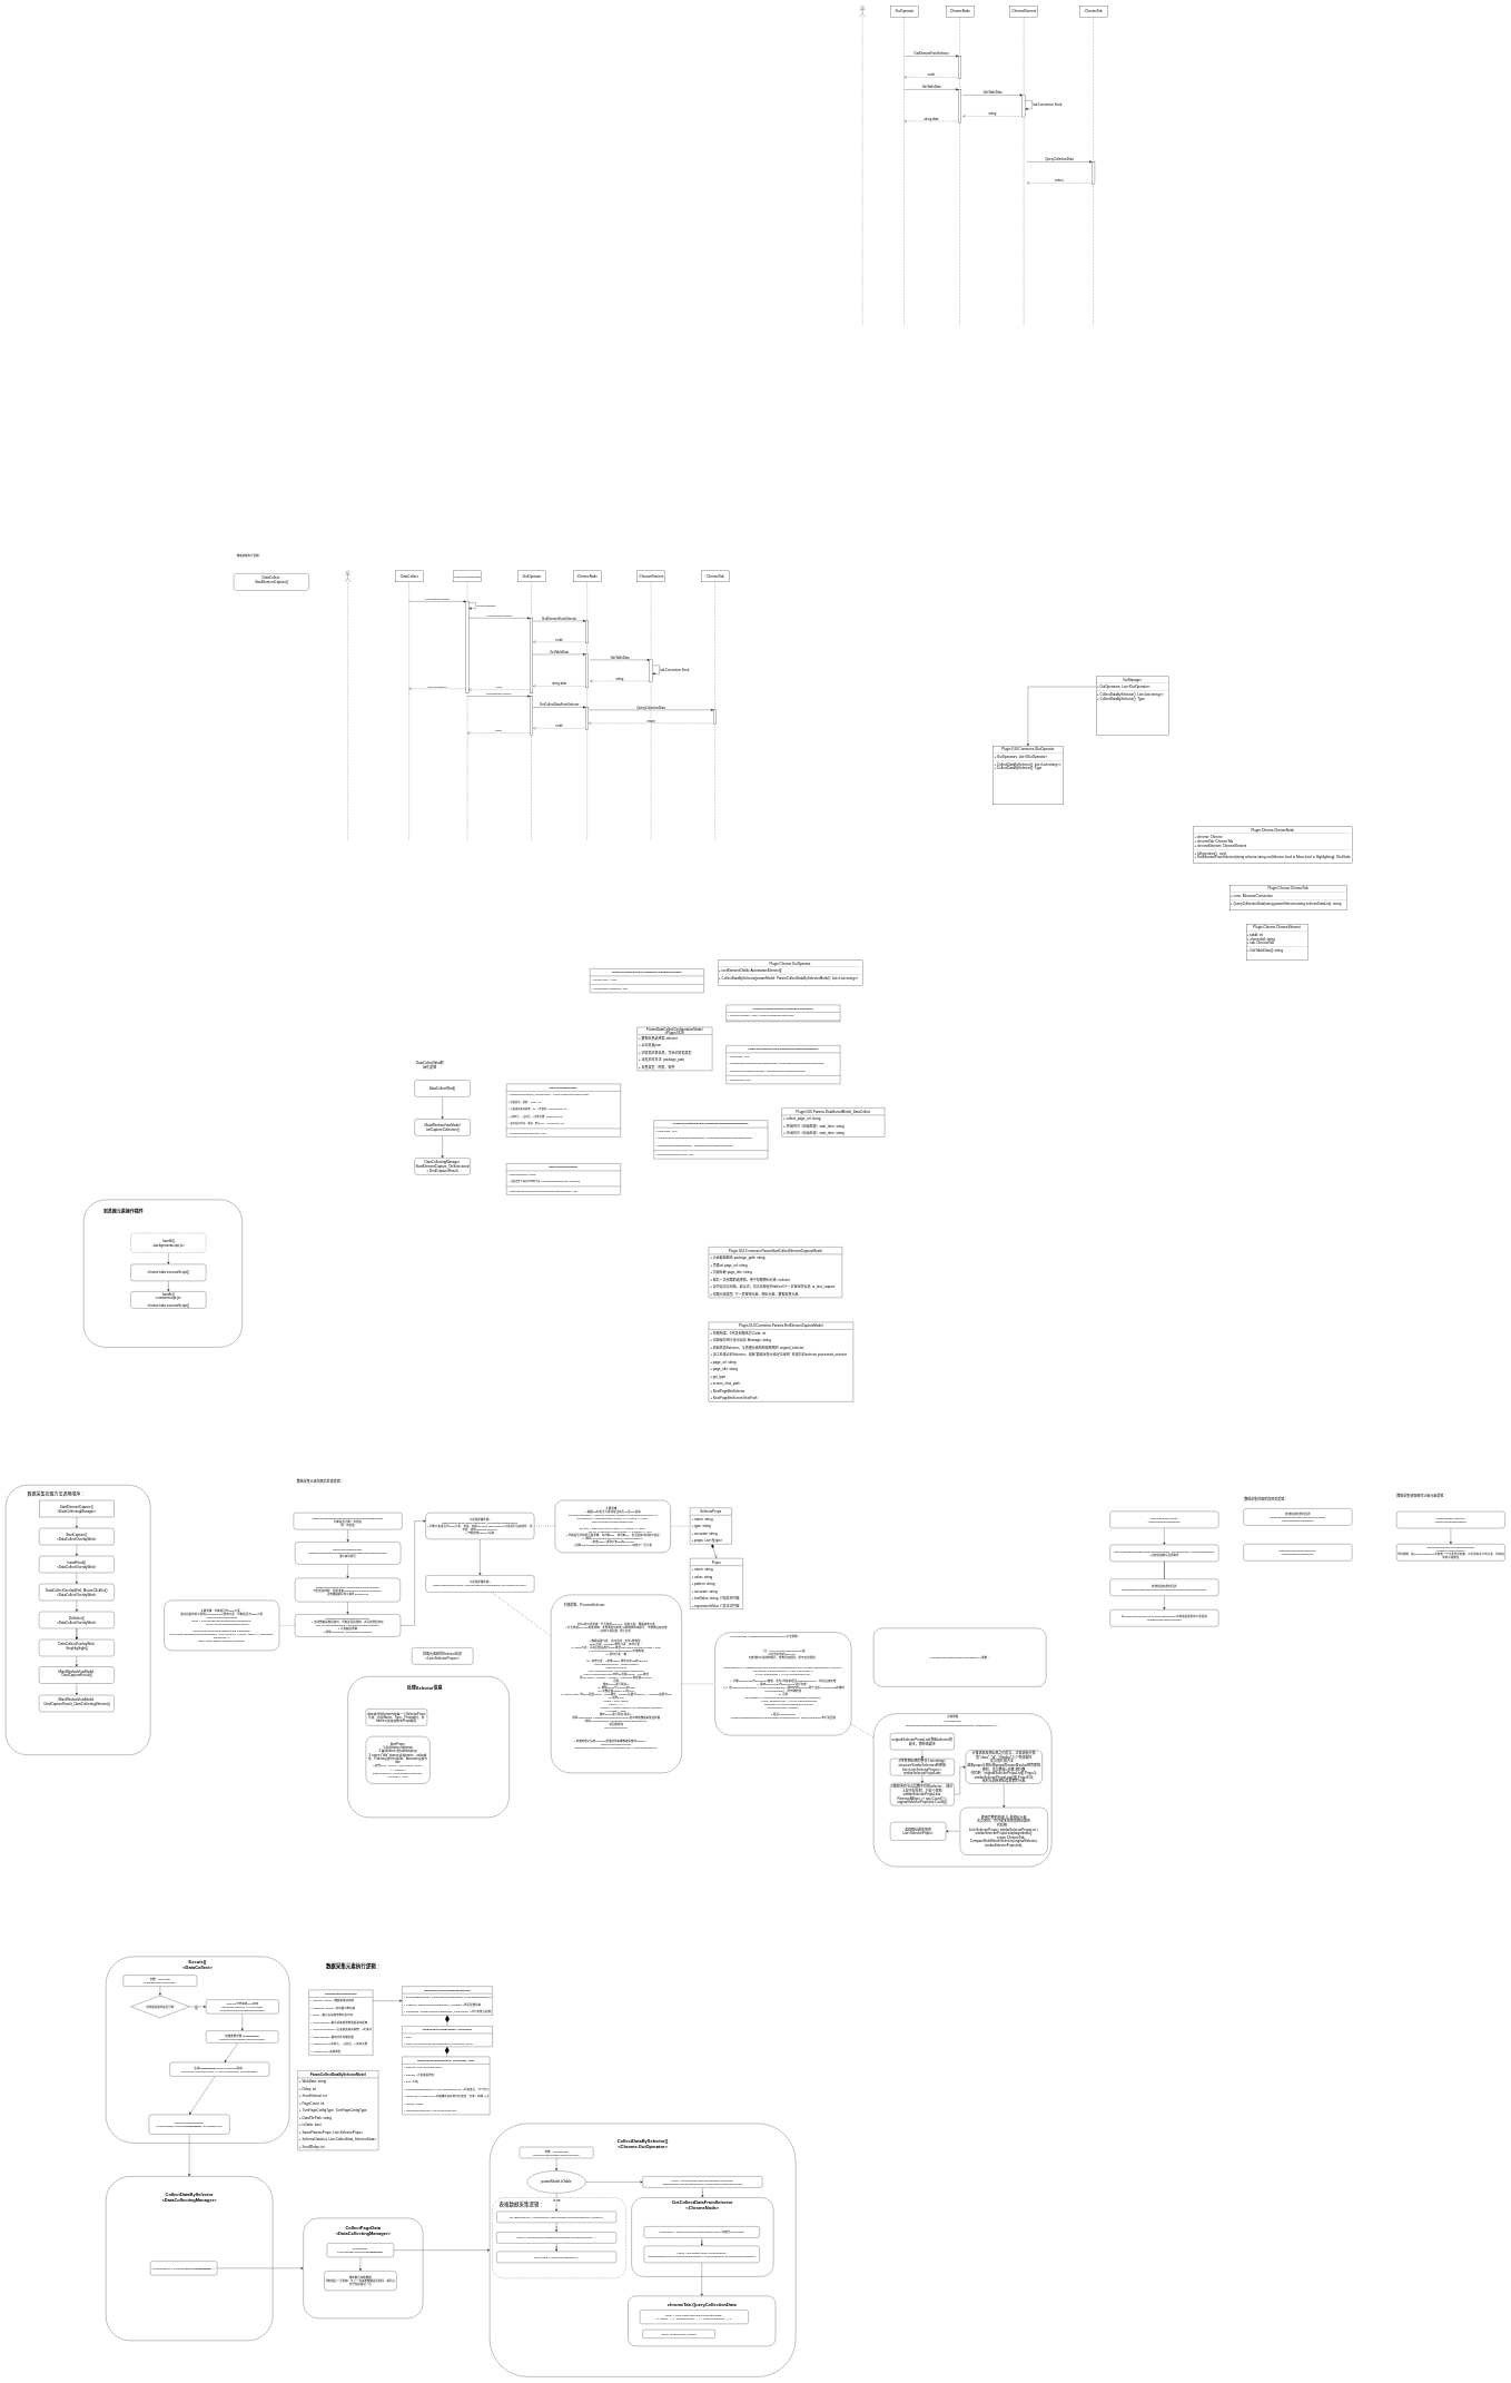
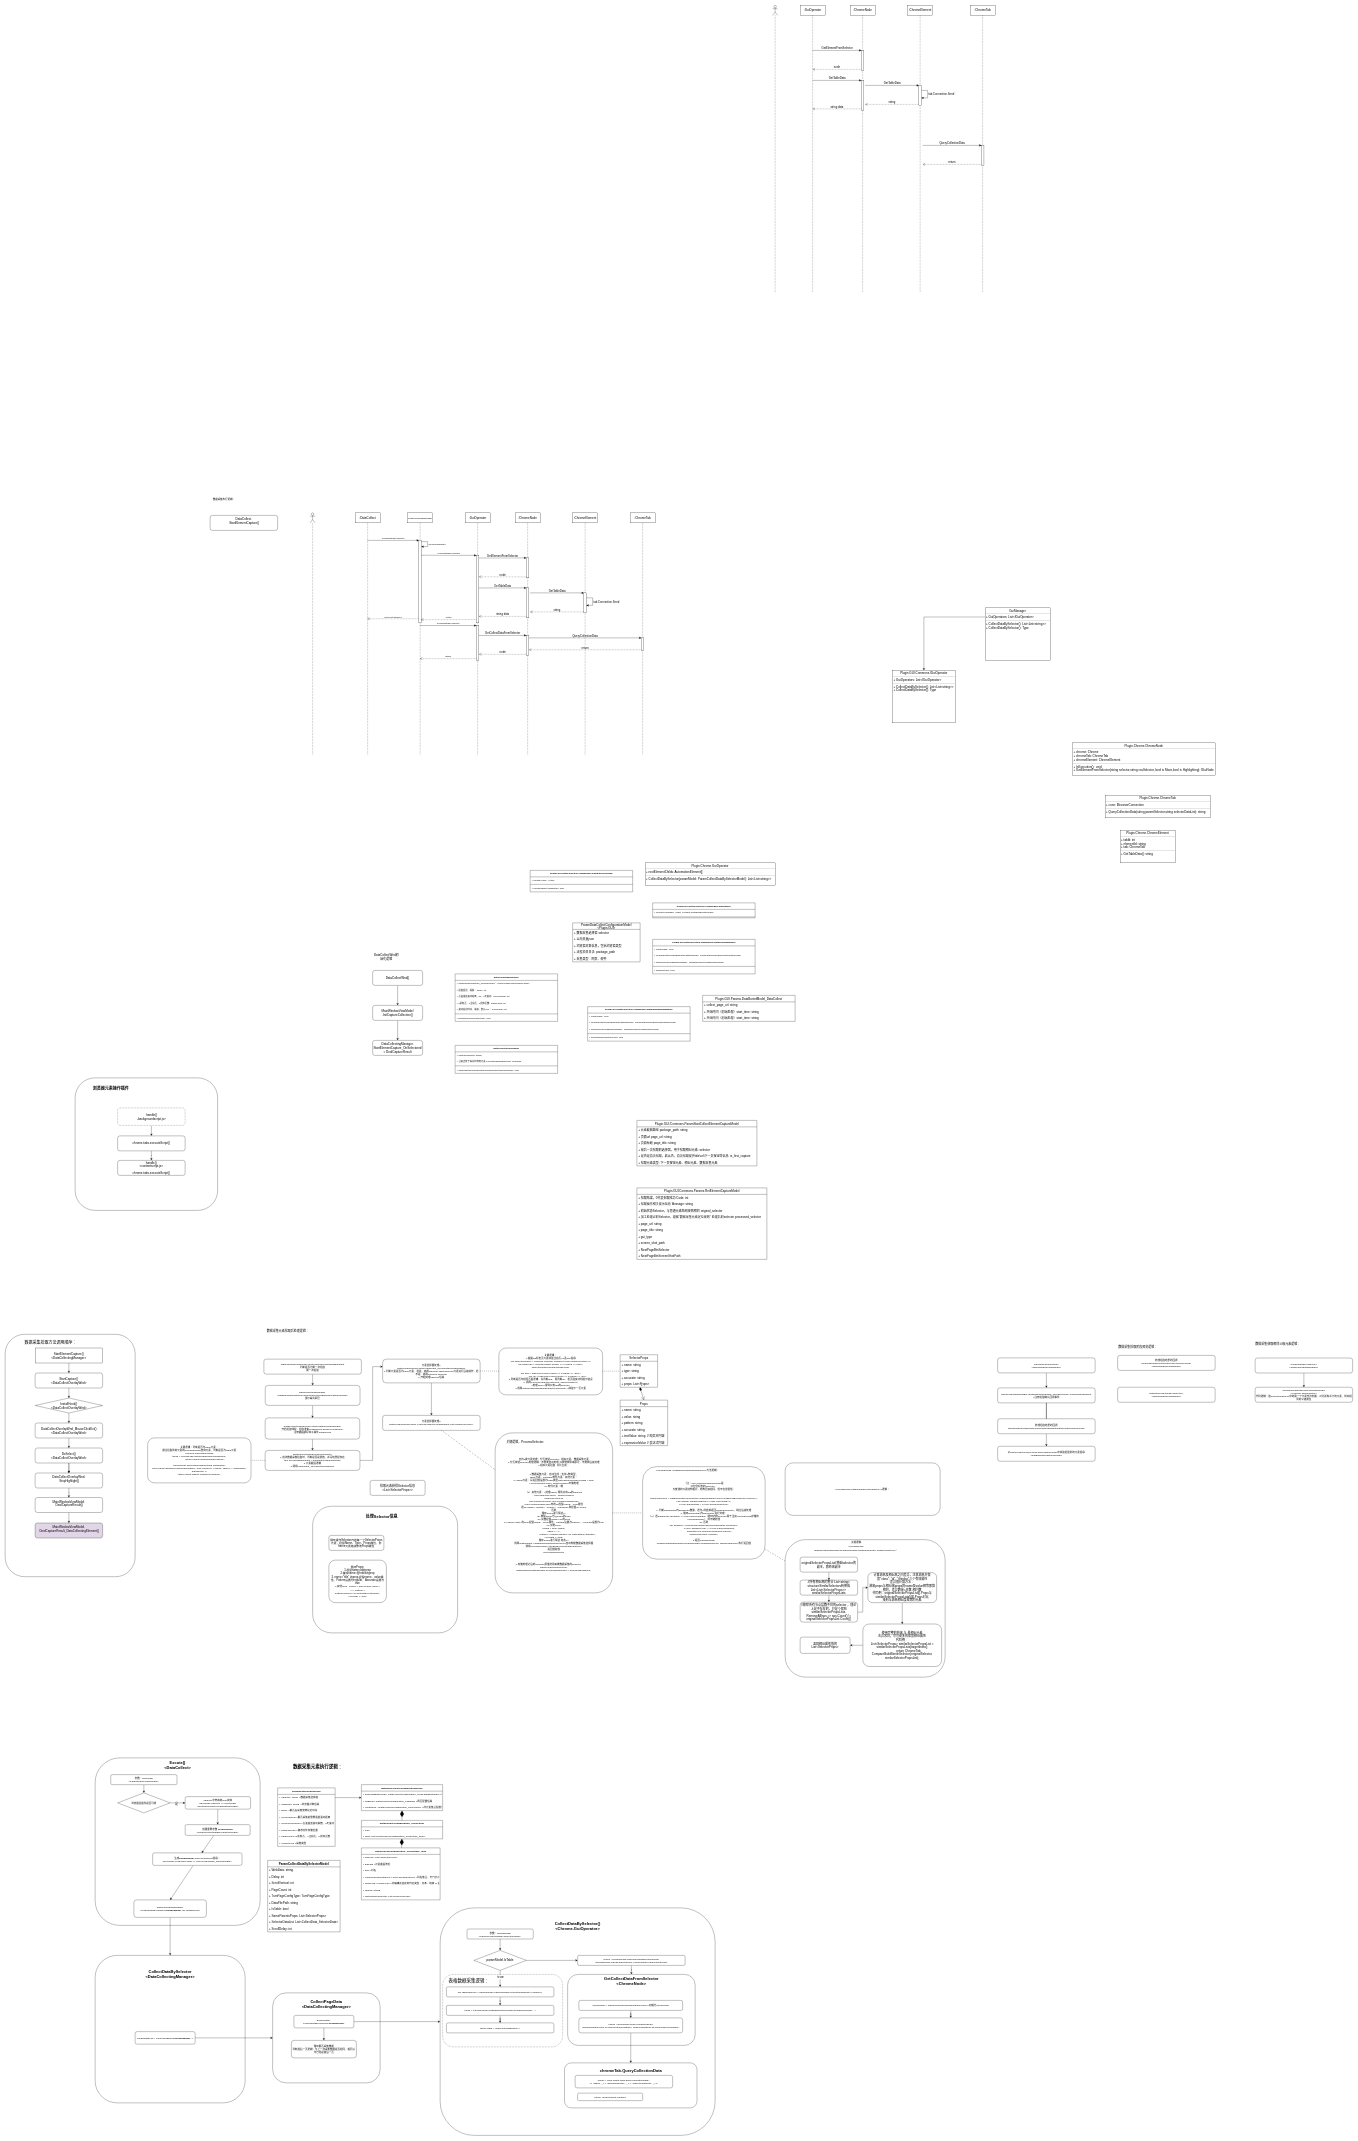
- <mxCell id="143" value="&lt;span style=&quot;background-color: initial;&quot;&gt;InstallHook()&lt;br&gt;&lt;/span&gt;&amp;lt;DataCollectOverlayWnd&amp;gt;" style="whiteSpace=wrap;html=1;rounded=1;" parent="1" vertex="1"><mxGeometry x="140" y="5590.5" width="270" height="60" as="geometry" /></mxCell>
+ <mxCell id="143" value="&lt;span style=&quot;background-color: initial;&quot;&gt;InstallHook()&lt;br&gt;&lt;/span&gt;&amp;lt;DataCollectOverlayWnd&amp;gt;" style="rhombus;whiteSpace=wrap;html=1;" parent="1" vertex="1"><mxGeometry x="140" y="5590.5" width="270" height="60" as="geometry" /></mxCell>
- <mxCell id="123" value="MainWindowViewModel.&lt;br&gt;&lt;div&gt;&amp;nbsp;DealCaptureResult_DataCollectingElement()&lt;/div&gt;&lt;div&gt;&lt;br&gt;&lt;/div&gt;" style="whiteSpace=wrap;html=1;rounded=1;" parent="1" vertex="1"><mxGeometry x="140" y="6090.5" width="270" height="60" as="geometry" /></mxCell>
+ <mxCell id="123" value="MainWindowViewModel.&lt;br&gt;&lt;div&gt;&amp;nbsp;DealCaptureResult_DataCollectingElement()&lt;/div&gt;&lt;div&gt;&lt;br&gt;&lt;/div&gt;" style="whiteSpace=wrap;html=1;rounded=1;fillColor=#e1d5e7;" parent="1" vertex="1"><mxGeometry x="140" y="6090.5" width="270" height="60" as="geometry" /></mxCell>
- <mxCell id="251" value="paramModel.IsTable" style="ellipse;whiteSpace=wrap;html=1;" parent="1" vertex="1"><mxGeometry x="1895" y="7800" width="210" height="80" as="geometry" /></mxCell>
+ <mxCell id="251" value="paramModel.IsTable" style="rhombus;whiteSpace=wrap;html=1;" parent="1" vertex="1"><mxGeometry x="1895" y="7800" width="210" height="80" as="geometry" /></mxCell>
